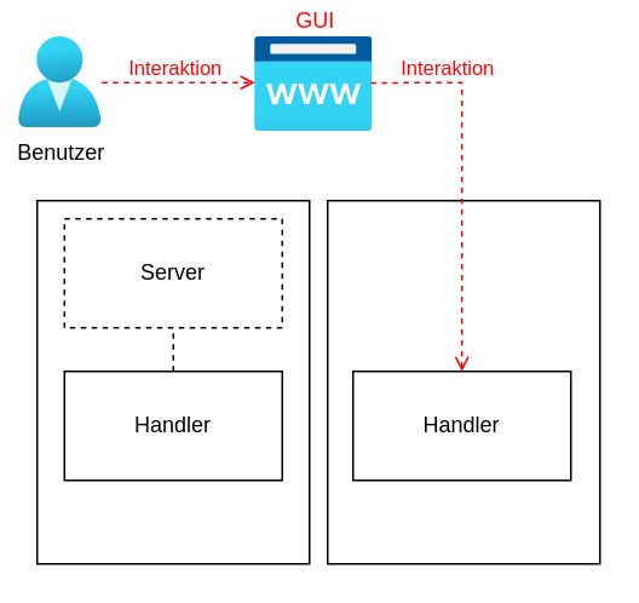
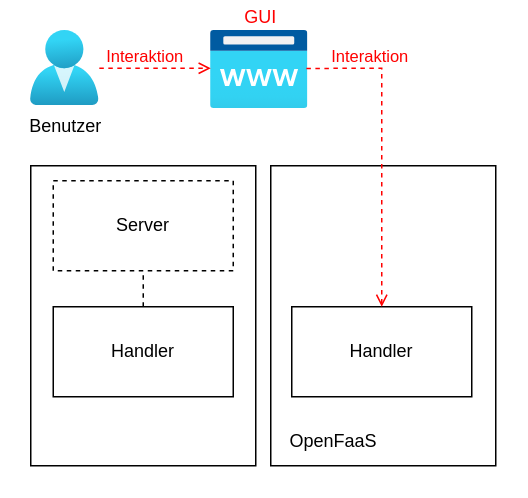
- <mxCell id="9" value="Benutzer" style="aspect=fixed;html=1;points=[];align=center;image;fontSize=12;image=img/lib/azure2/identity/Users.svg;strokeColor=#000000;fillColor=none;" parent="1" vertex="1"><mxGeometry x="10" y="20" width="45.71" height="50" as="geometry" /></mxCell>
+ <mxCell id="9" value="Benutzer" style="aspect=fixed;html=1;points=[];align=center;image;fontSize=12;image=img/lib/azure2/identity/Users.svg;strokeColor=#000000;fillColor=none;" parent="1" vertex="1"><mxGeometry x="20" y="20" width="45.71" height="50" as="geometry" /></mxCell>
+ <mxCell id="4" value="OpenFaaS" style="text;html=1;strokeColor=none;fillColor=none;align=center;verticalAlign=middle;whiteSpace=wrap;rounded=0;" parent="1" vertex="1"><mxGeometry x="184" y="279" width="76" height="30" as="geometry" /></mxCell>
